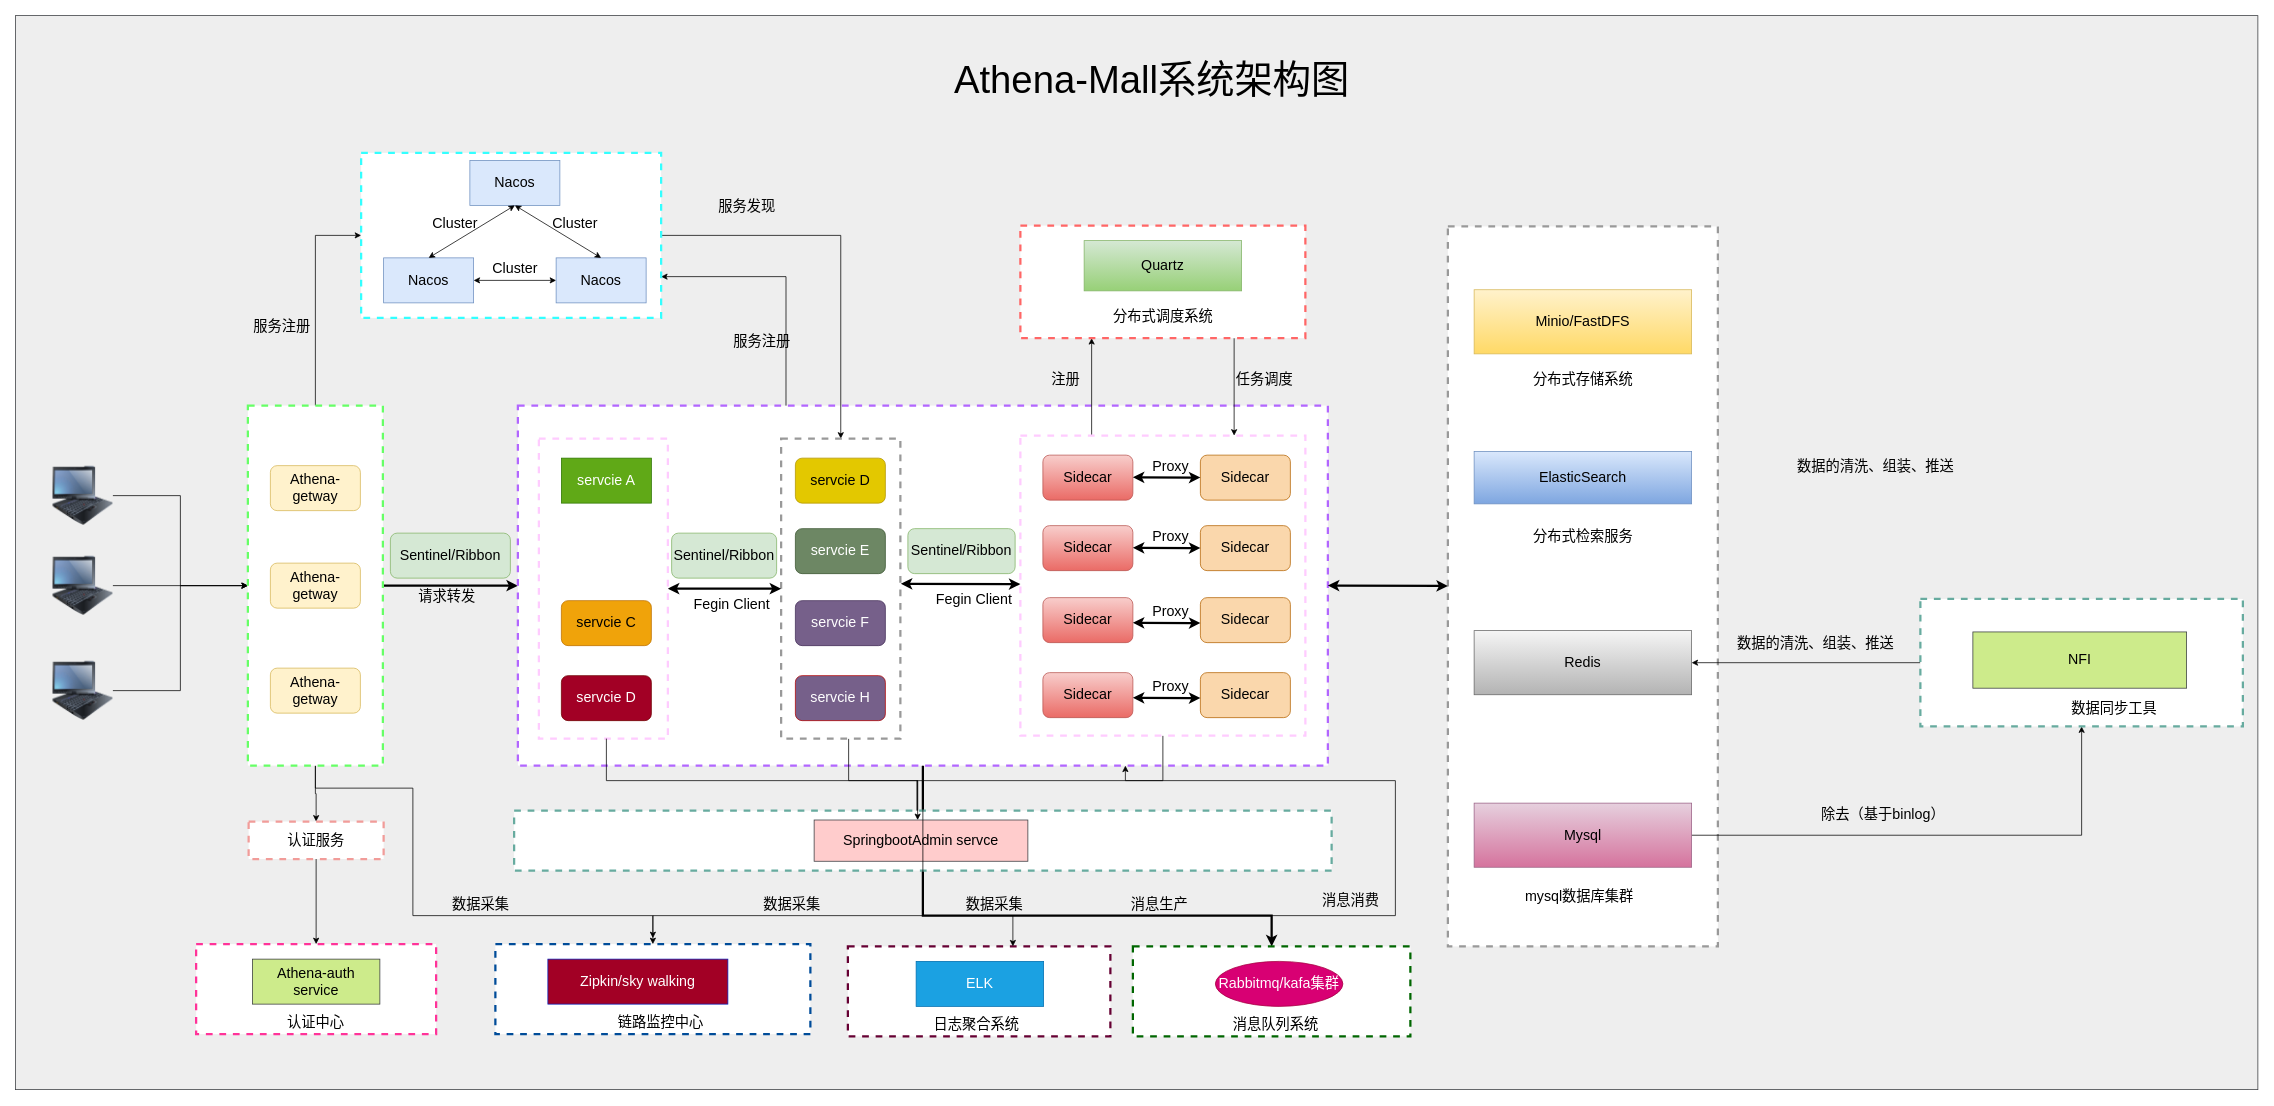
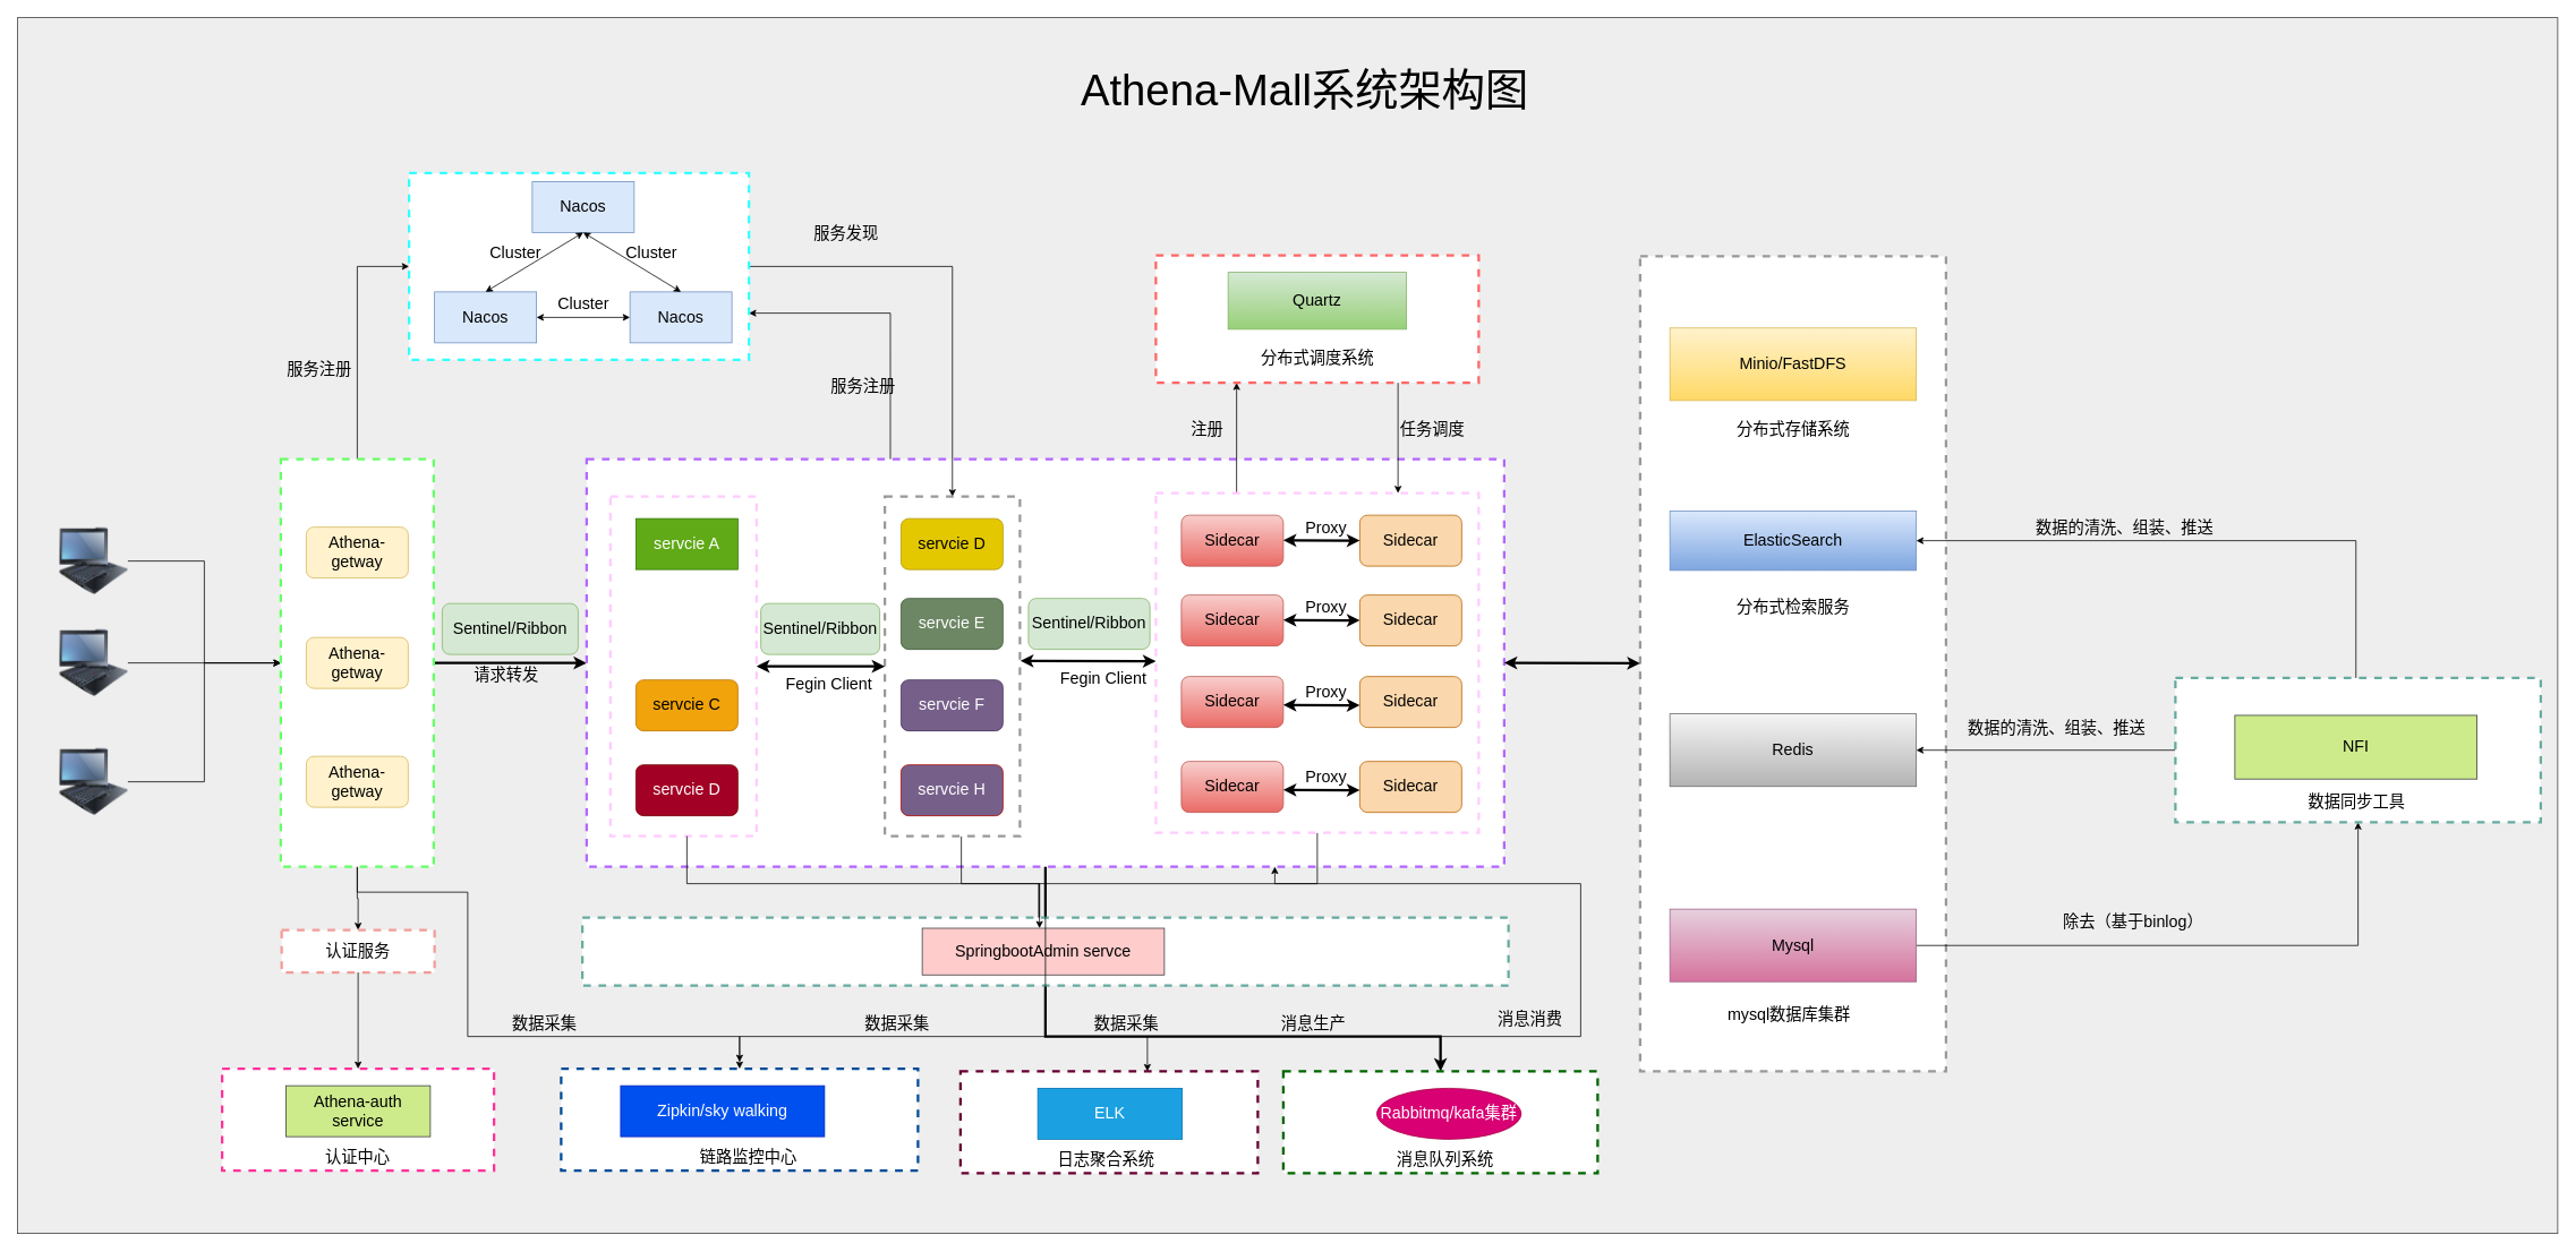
+ <mxCell id="91" style="edgeStyle=orthogonalEdgeStyle;rounded=0;orthogonalLoop=1;jettySize=auto;html=1;entryX=1;entryY=0.5;entryDx=0;entryDy=0;strokeWidth=1;fontSize=19;exitX=0.5;exitY=0;exitDx=0;exitDy=0;" edge="1" parent="1" source="94" target="80"><mxGeometry relative="1" as="geometry" /></mxCell>
- <mxCell id="95" value="数据同步工具" style="text;html=1;align=center;verticalAlign=middle;resizable=0;points=[];autosize=1;strokeColor=none;fillColor=none;fontSize=19;" vertex="1" parent="1"><mxGeometry x="2747.5" y="923.75" width="140" height="40" as="geometry" /></mxCell>
+ <mxCell id="95" value="数据同步工具" style="text;html=1;align=center;verticalAlign=middle;resizable=0;points=[];autosize=1;strokeColor=none;fillColor=none;fontSize=19;" vertex="1" parent="1"><mxGeometry x="2702.5" y="923.75" width="140" height="40" as="geometry" /></mxCell>
- <mxCell id="105" value="Zipkin/sky walking" style="whiteSpace=wrap;html=1;strokeColor=#001DBC;strokeWidth=1;fontSize=19;fillColor=#a20025;fontColor=#ffffff;" vertex="1" parent="1"><mxGeometry x="730" y="1278" width="240" height="60" as="geometry" /></mxCell>
+ <mxCell id="105" value="Zipkin/sky walking" style="whiteSpace=wrap;html=1;strokeColor=#001DBC;strokeWidth=1;fontSize=19;fillColor=#0050ef;fontColor=#ffffff;" vertex="1" parent="1"><mxGeometry x="730" y="1278" width="240" height="60" as="geometry" /></mxCell>
